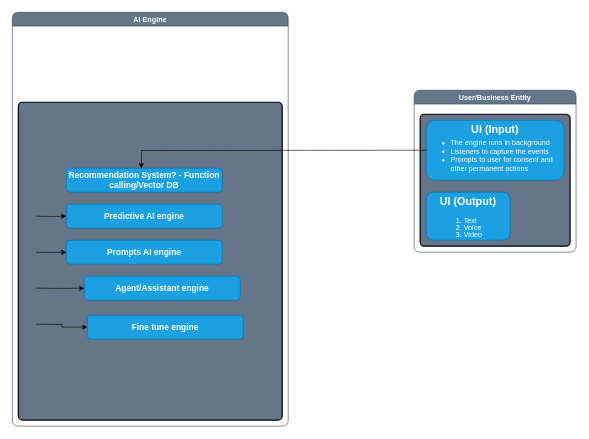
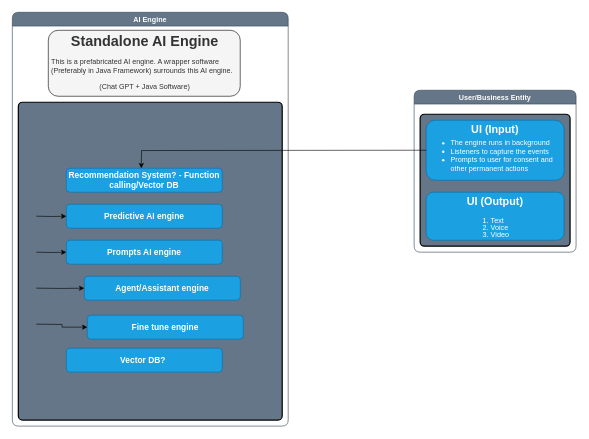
+ <mxCell id="4" value="&lt;h1 style=&quot;line-height: 100%;&quot; align=&quot;center&quot;&gt;Standalone AI Engine&lt;br&gt;&lt;/h1&gt;&lt;p style=&quot;line-height: 120%;&quot;&gt;This is a prefabricated AI engine. A wrapper software (Preferably in Java Framework) surrounds this AI engine.&lt;/p&gt;&lt;p style=&quot;line-height: 120%;&quot;&gt;&lt;/p&gt;&lt;div align=&quot;center&quot;&gt;(Chat GPT + Java Software)&lt;br&gt;&lt;/div&gt;&lt;p&gt;&lt;br&gt;&lt;/p&gt;&lt;p style=&quot;line-height: 120%;&quot;&gt;&lt;/p&gt;" style="text;html=1;strokeColor=#000000;fillColor=#f5f5f5;spacing=5;spacingTop=-20;whiteSpace=wrap;overflow=hidden;rounded=1;fontColor=#333333;glass=0;shadow=0;" vertex="1" parent="2"><mxGeometry x="60" y="30" width="320" height="110" as="geometry" /></mxCell>
- <mxCell id="18" value="&lt;p style=&quot;line-height: 120%;&quot;&gt;&lt;/p&gt;&lt;h2&gt;UI (Output)&lt;/h2&gt;&lt;div&gt;&lt;ol style=&quot;line-height: 100%;&quot;&gt;&lt;li&gt;&lt;div align=&quot;left&quot;&gt;Text&lt;/div&gt;&lt;/li&gt;&lt;li&gt;&lt;div align=&quot;left&quot;&gt;Voice&lt;/div&gt;&lt;/li&gt;&lt;li&gt;&lt;div align=&quot;left&quot;&gt;Video&lt;/div&gt;&lt;/li&gt;&lt;/ol&gt;&lt;/div&gt;&lt;p&gt;&lt;/p&gt;" style="rounded=1;whiteSpace=wrap;html=1;fillColor=#1ba1e2;fontColor=#ffffff;strokeColor=#006EAF;" parent="15" vertex="1"><mxGeometry x="20" y="170" width="140" height="80" as="geometry" /></mxCell>
+ <mxCell id="18" value="&lt;p style=&quot;line-height: 120%;&quot;&gt;&lt;/p&gt;&lt;h2&gt;UI (Output)&lt;/h2&gt;&lt;div&gt;&lt;ol style=&quot;line-height: 100%;&quot;&gt;&lt;li&gt;&lt;div align=&quot;left&quot;&gt;Text&lt;/div&gt;&lt;/li&gt;&lt;li&gt;&lt;div align=&quot;left&quot;&gt;Voice&lt;/div&gt;&lt;/li&gt;&lt;li&gt;&lt;div align=&quot;left&quot;&gt;Video&lt;/div&gt;&lt;/li&gt;&lt;/ol&gt;&lt;/div&gt;&lt;p&gt;&lt;/p&gt;" style="rounded=1;whiteSpace=wrap;html=1;fillColor=#1ba1e2;fontColor=#ffffff;strokeColor=#006EAF;" parent="15" vertex="1"><mxGeometry x="20" y="170" width="230" height="80" as="geometry" /></mxCell>
+ <mxCell id="10" value="&lt;h3&gt;Vector DB?&amp;nbsp; &lt;br&gt;&lt;/h3&gt;" style="rounded=1;whiteSpace=wrap;html=1;fillColor=#1ba1e2;fontColor=#ffffff;strokeColor=#006EAF;" vertex="1" parent="2"><mxGeometry x="90" y="560" width="260" height="40" as="geometry" /></mxCell>
